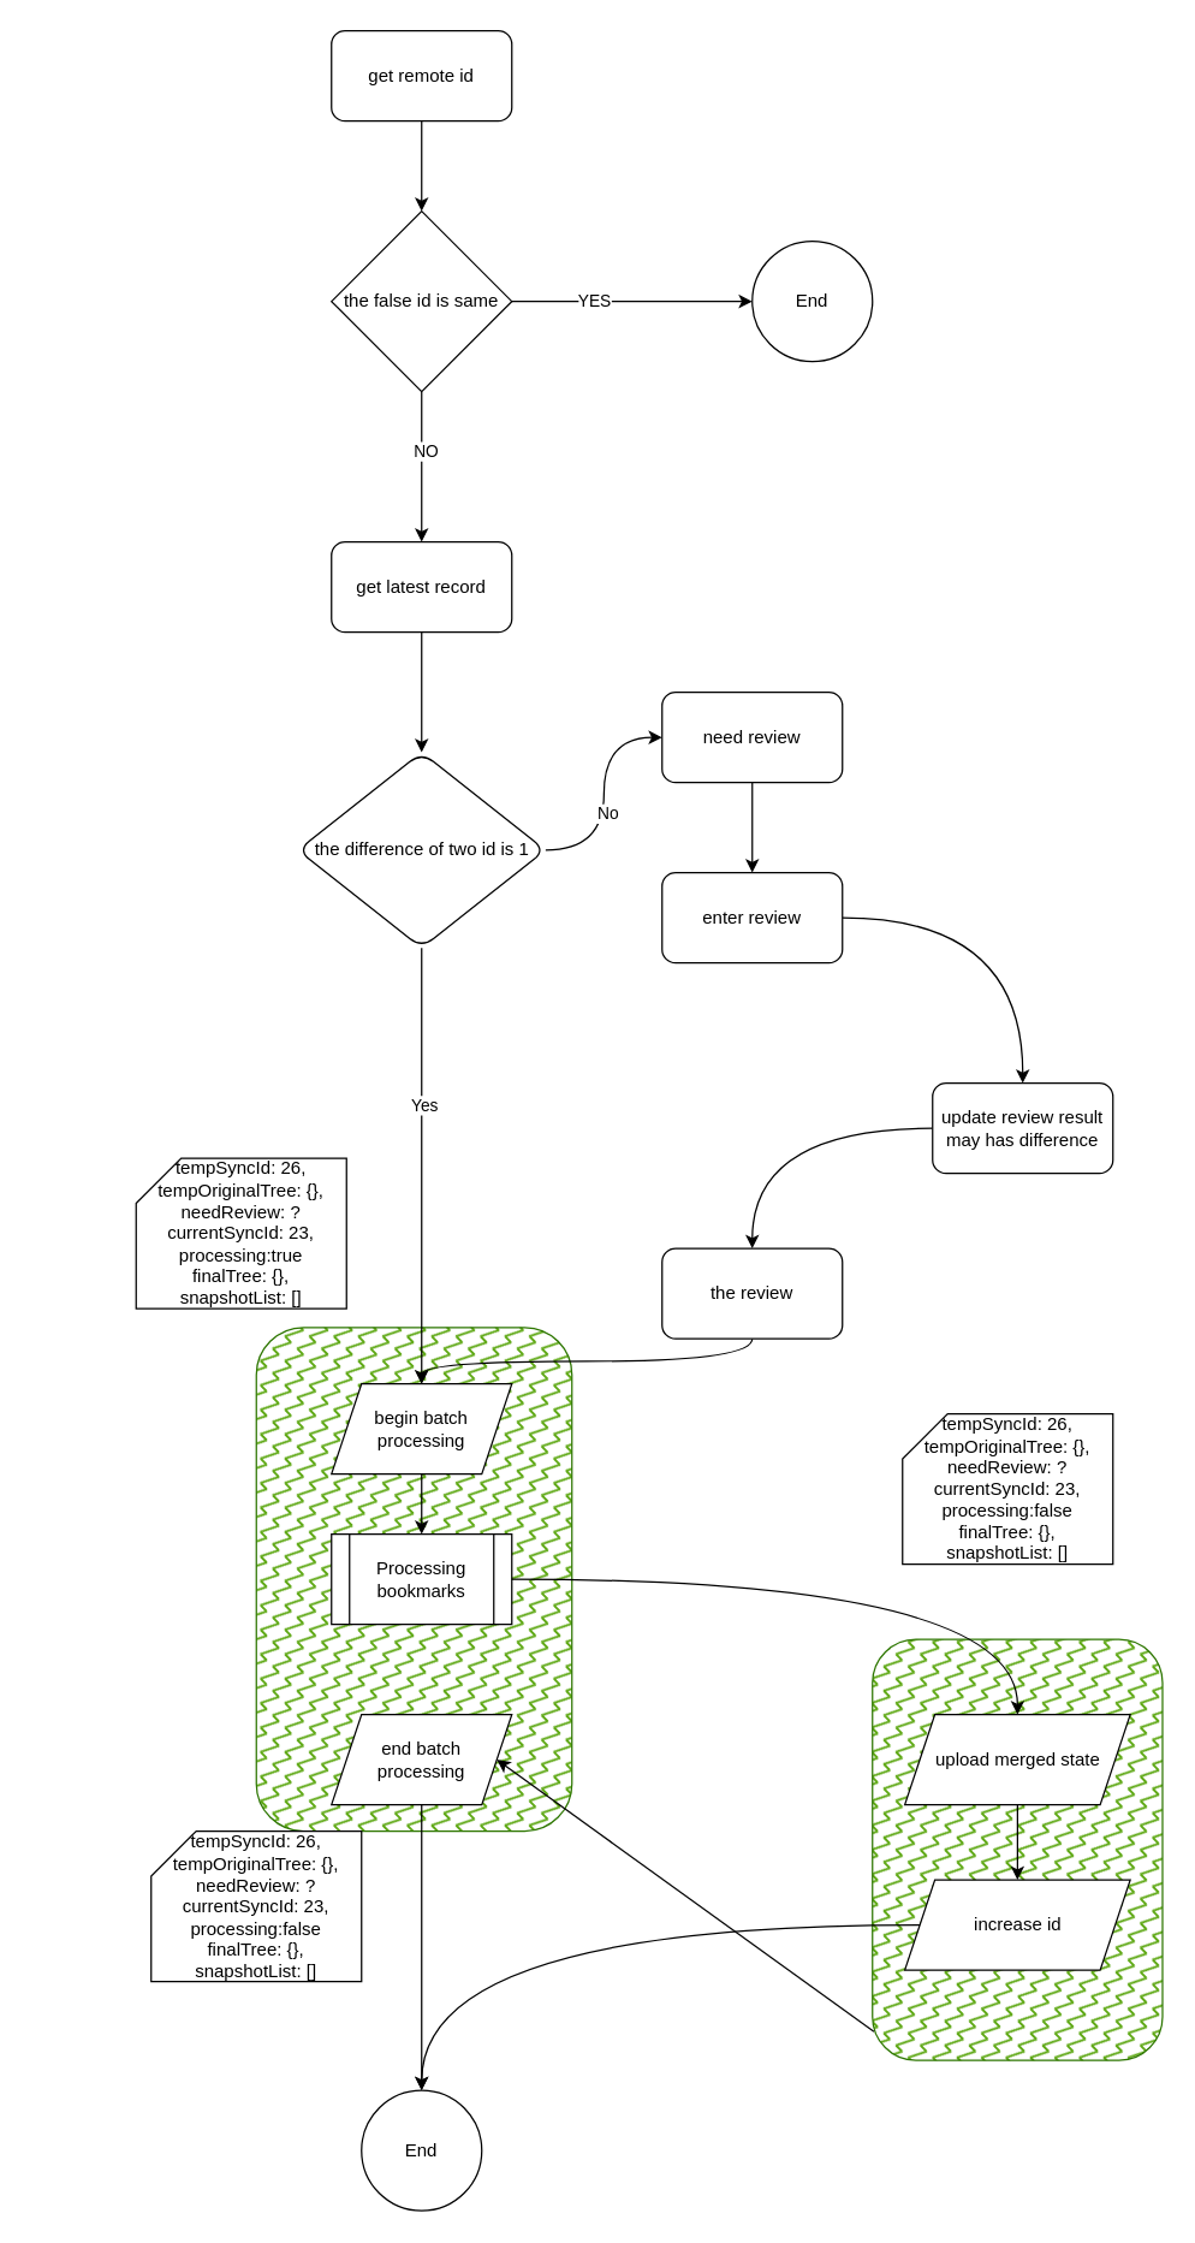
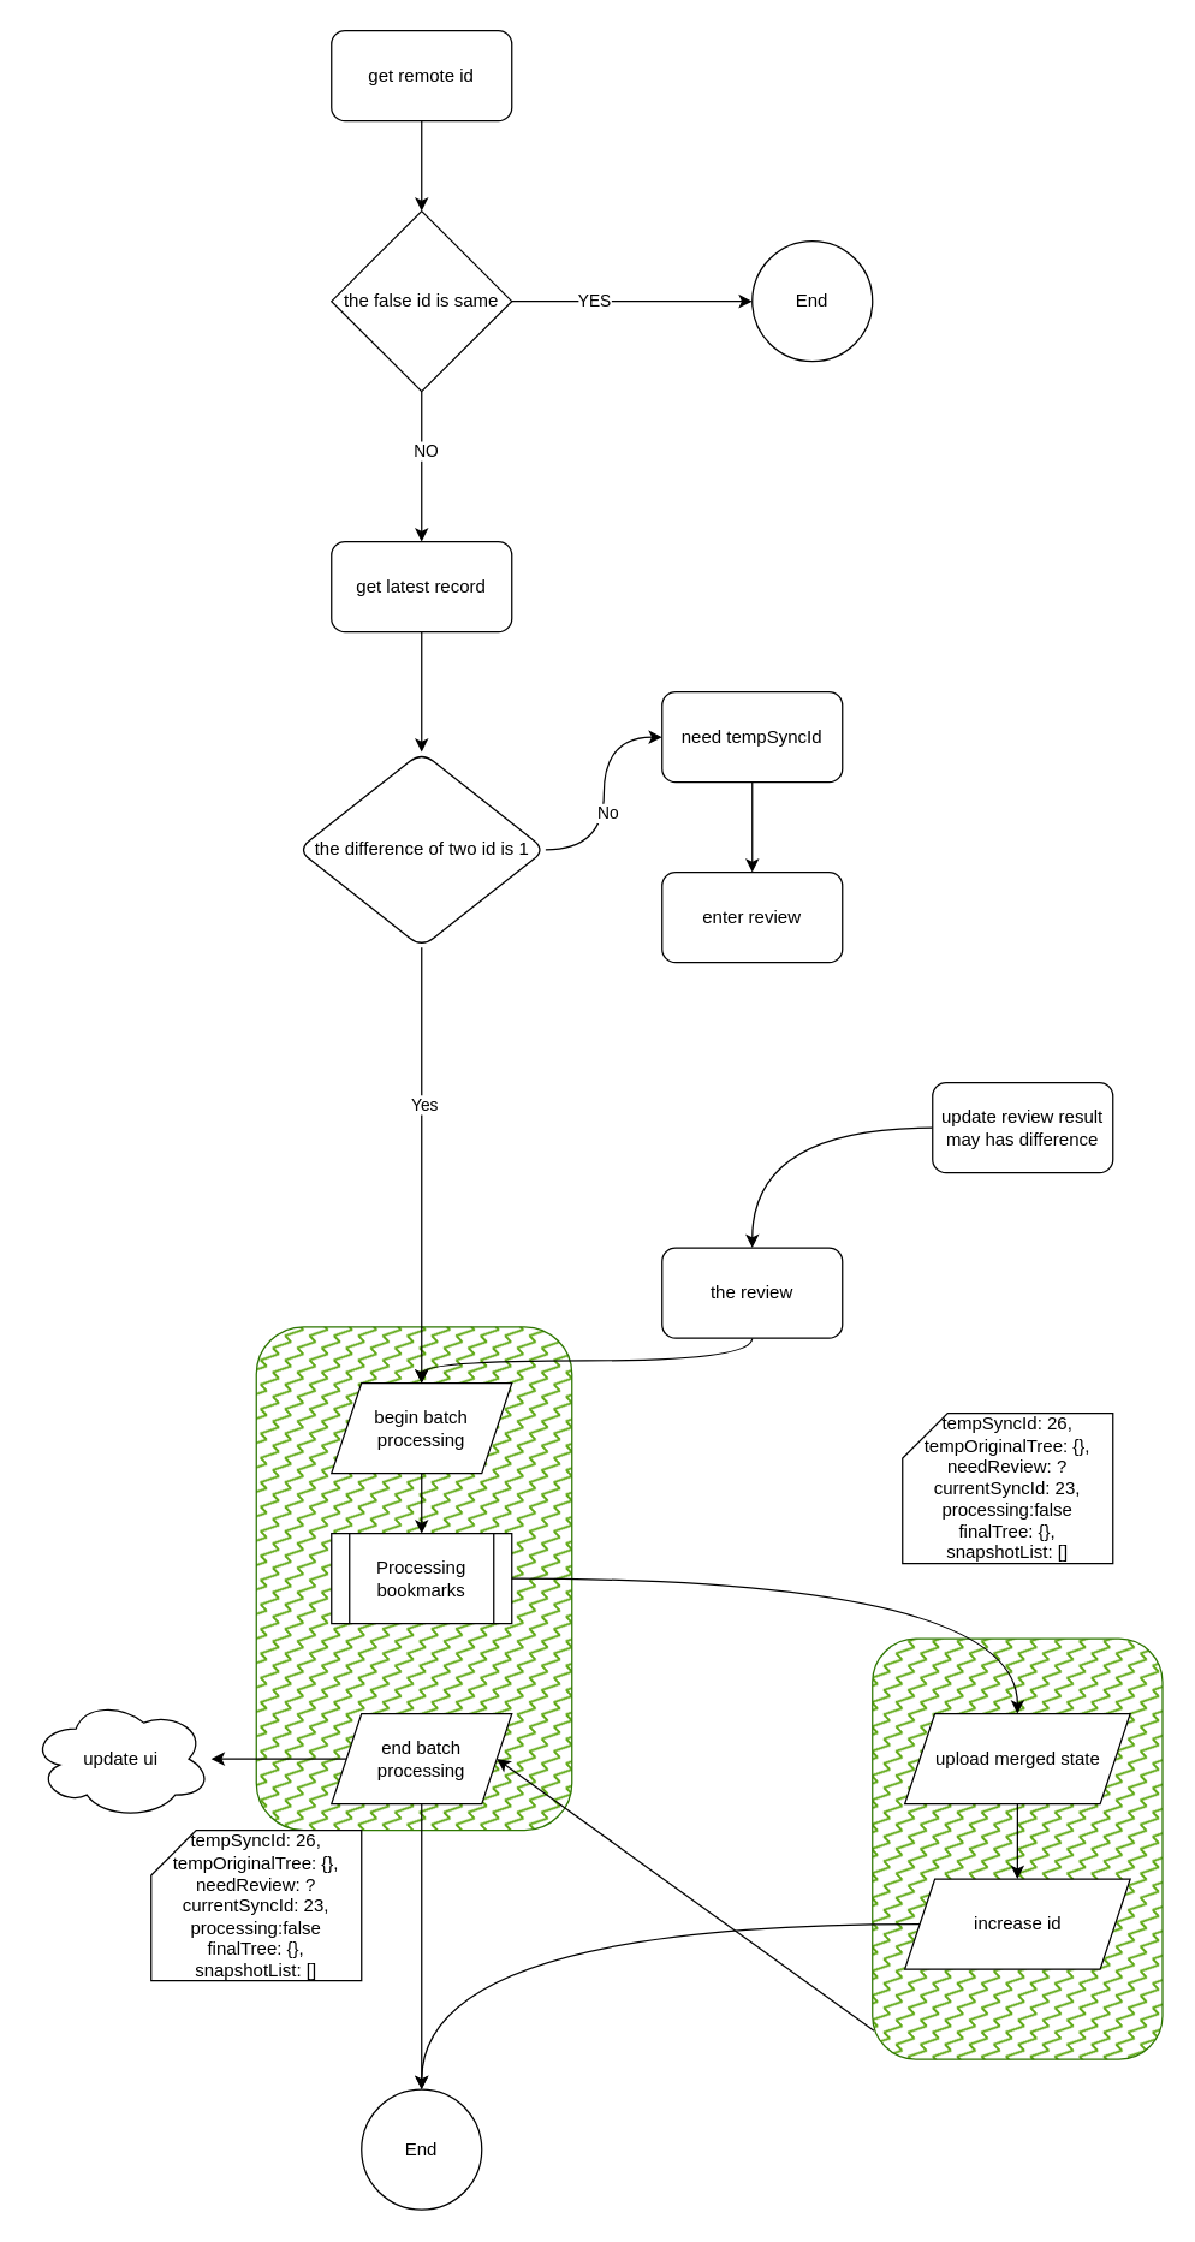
- <mxCell id="24" value="need review" style="rounded=1;whiteSpace=wrap;html=1;" parent="1" vertex="1"><mxGeometry x="440" y="460" width="120" height="60" as="geometry" /></mxCell>
+ <mxCell id="24" value="need tempSyncId" style="rounded=1;whiteSpace=wrap;html=1;" parent="1" vertex="1"><mxGeometry x="440" y="460" width="120" height="60" as="geometry" /></mxCell>
- <mxCell id="21" value="" style="edgeStyle=orthogonalEdgeStyle;curved=1;html=1;" parent="1" source="22" target="32" edge="1"><mxGeometry relative="1" as="geometry" /></mxCell>
- <mxCell id="41" value="tempSyncId: 26,&lt;br&gt;tempOriginalTree: {},&lt;br&gt;needReview: ?&lt;br&gt;currentSyncId: 23,&lt;br&gt;processing:true&lt;br&gt;finalTree: {},&lt;br&gt;snapshotList: []" style="shape=card;whiteSpace=wrap;html=1;" vertex="1" parent="1"><mxGeometry x="90" y="770" width="140" height="100" as="geometry" /></mxCell>
+ <mxCell id="13" value="update ui" style="ellipse;shape=cloud;whiteSpace=wrap;html=1;" parent="1" vertex="1"><mxGeometry x="20" y="1130" width="120" height="80" as="geometry" /></mxCell>
+ <mxCell id="9" style="edgeStyle=none;html=1;" parent="1" source="12" target="13" edge="1"><mxGeometry relative="1" as="geometry" /></mxCell>
